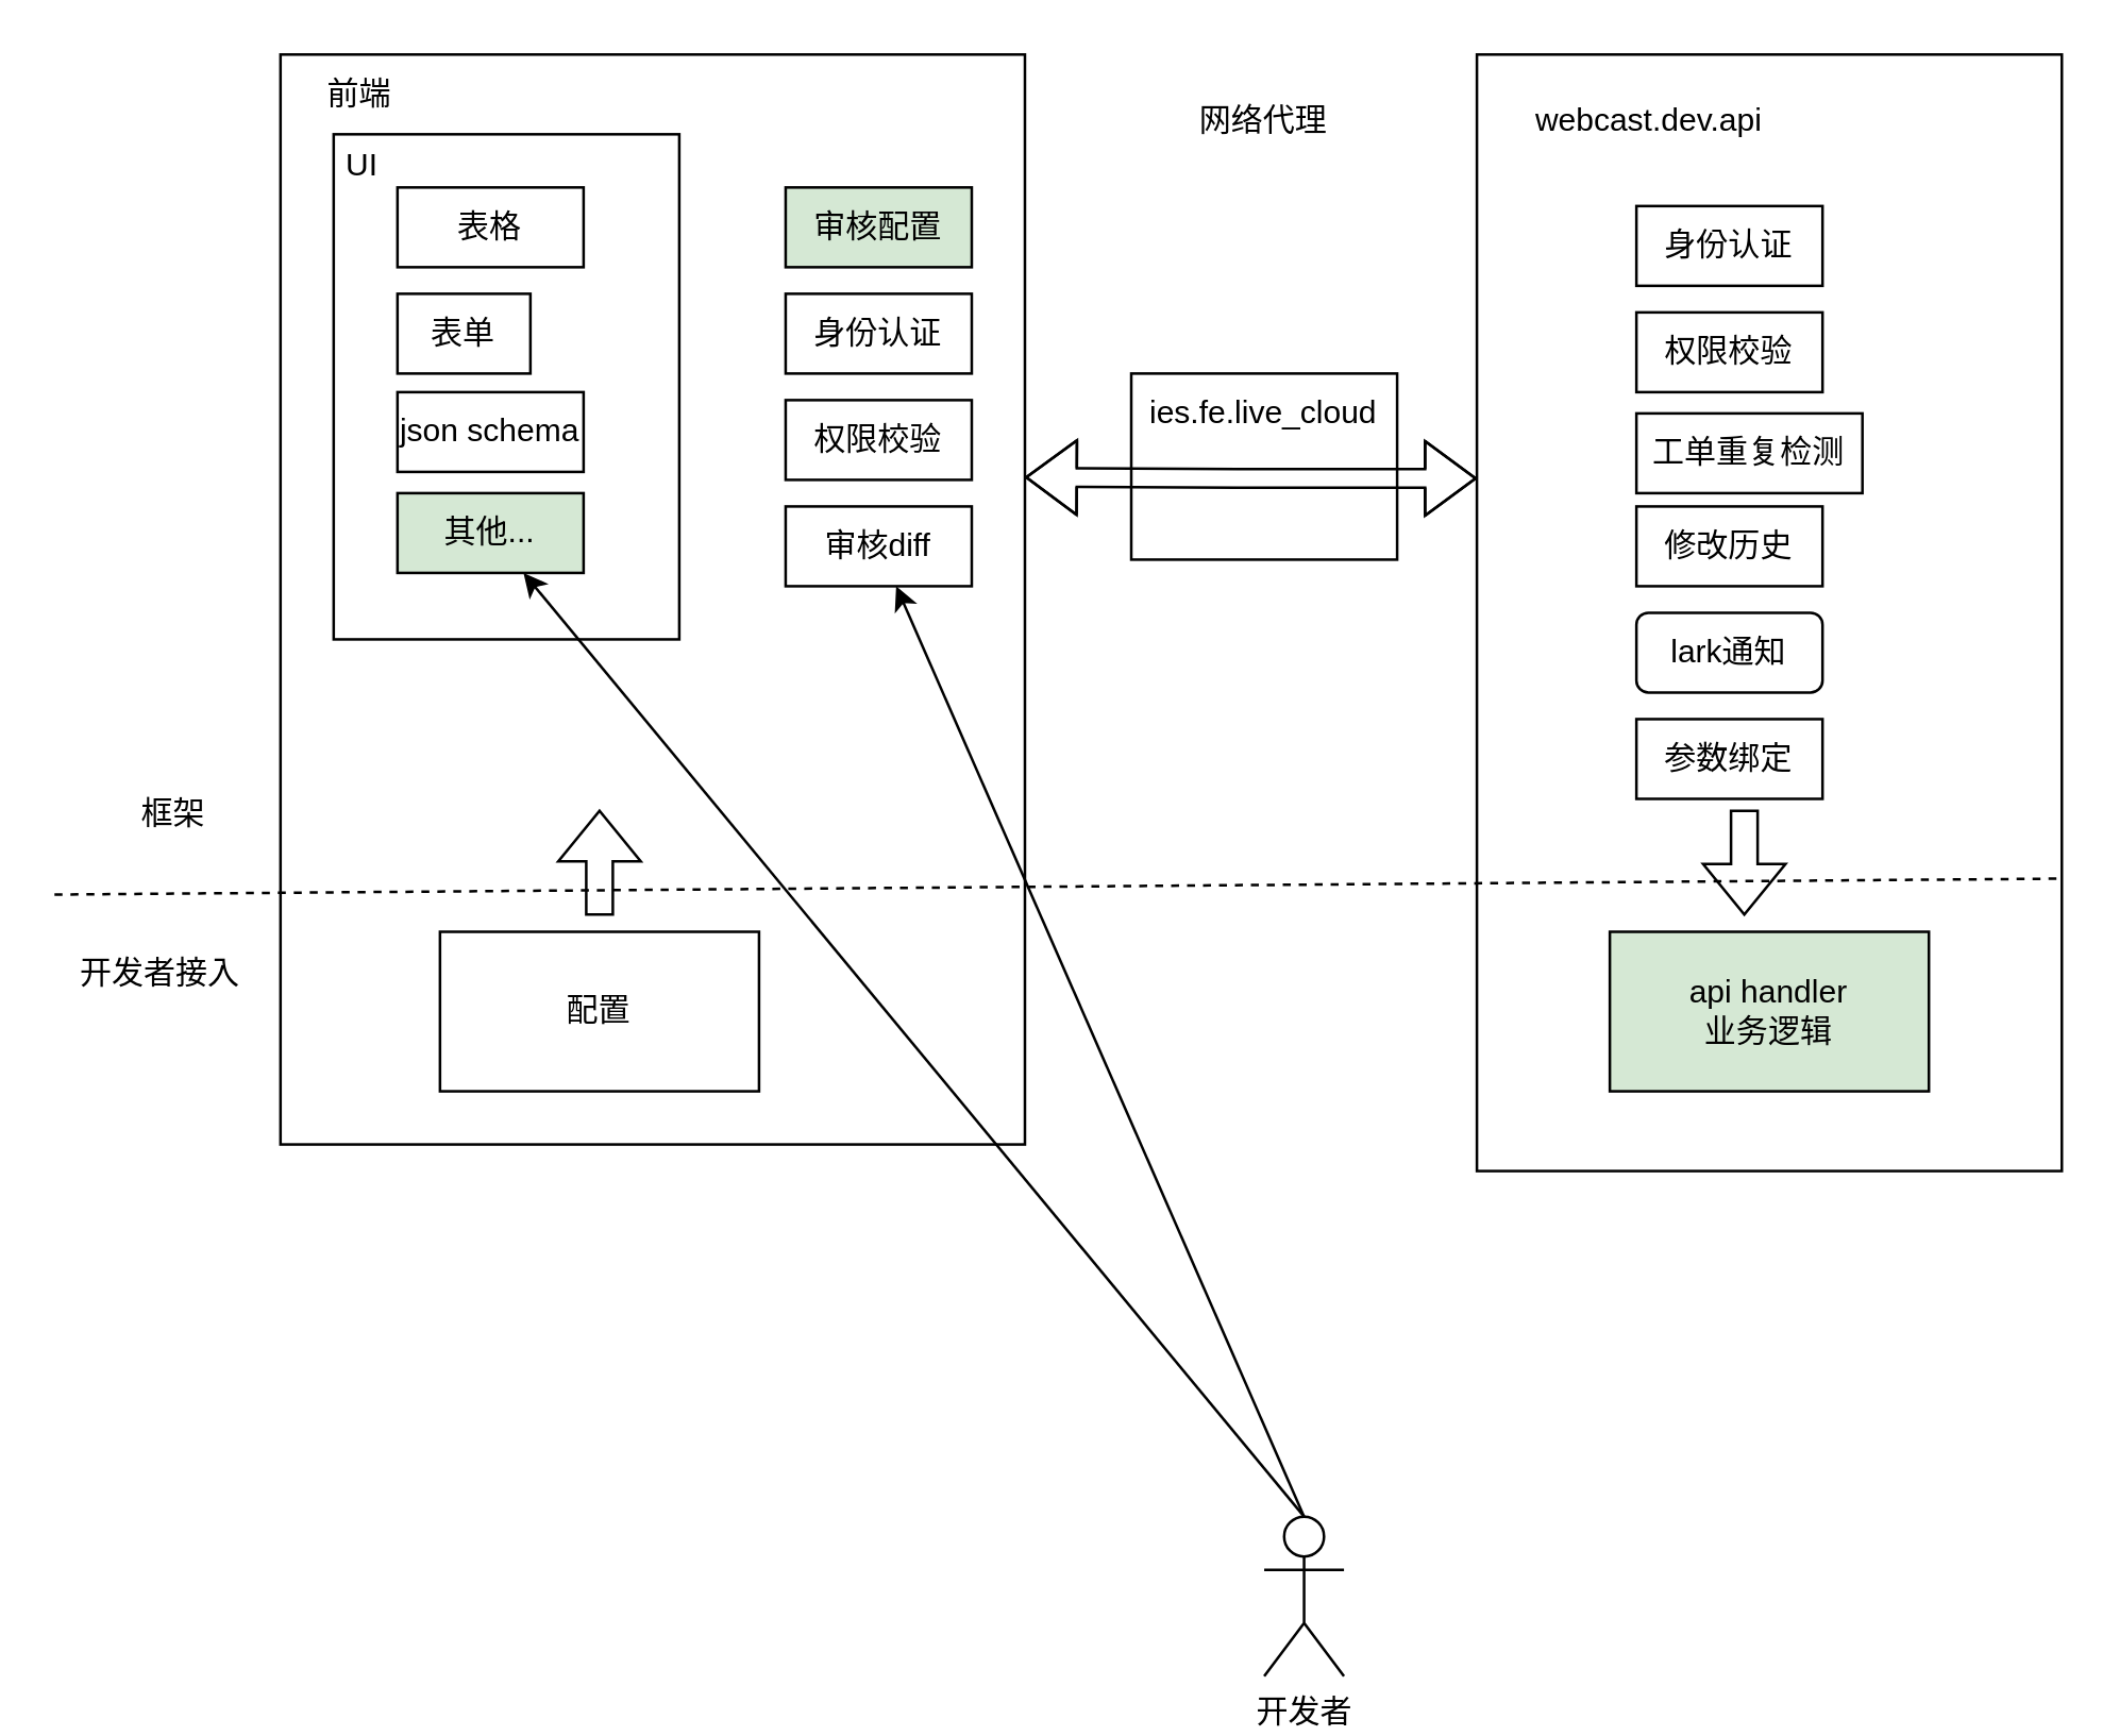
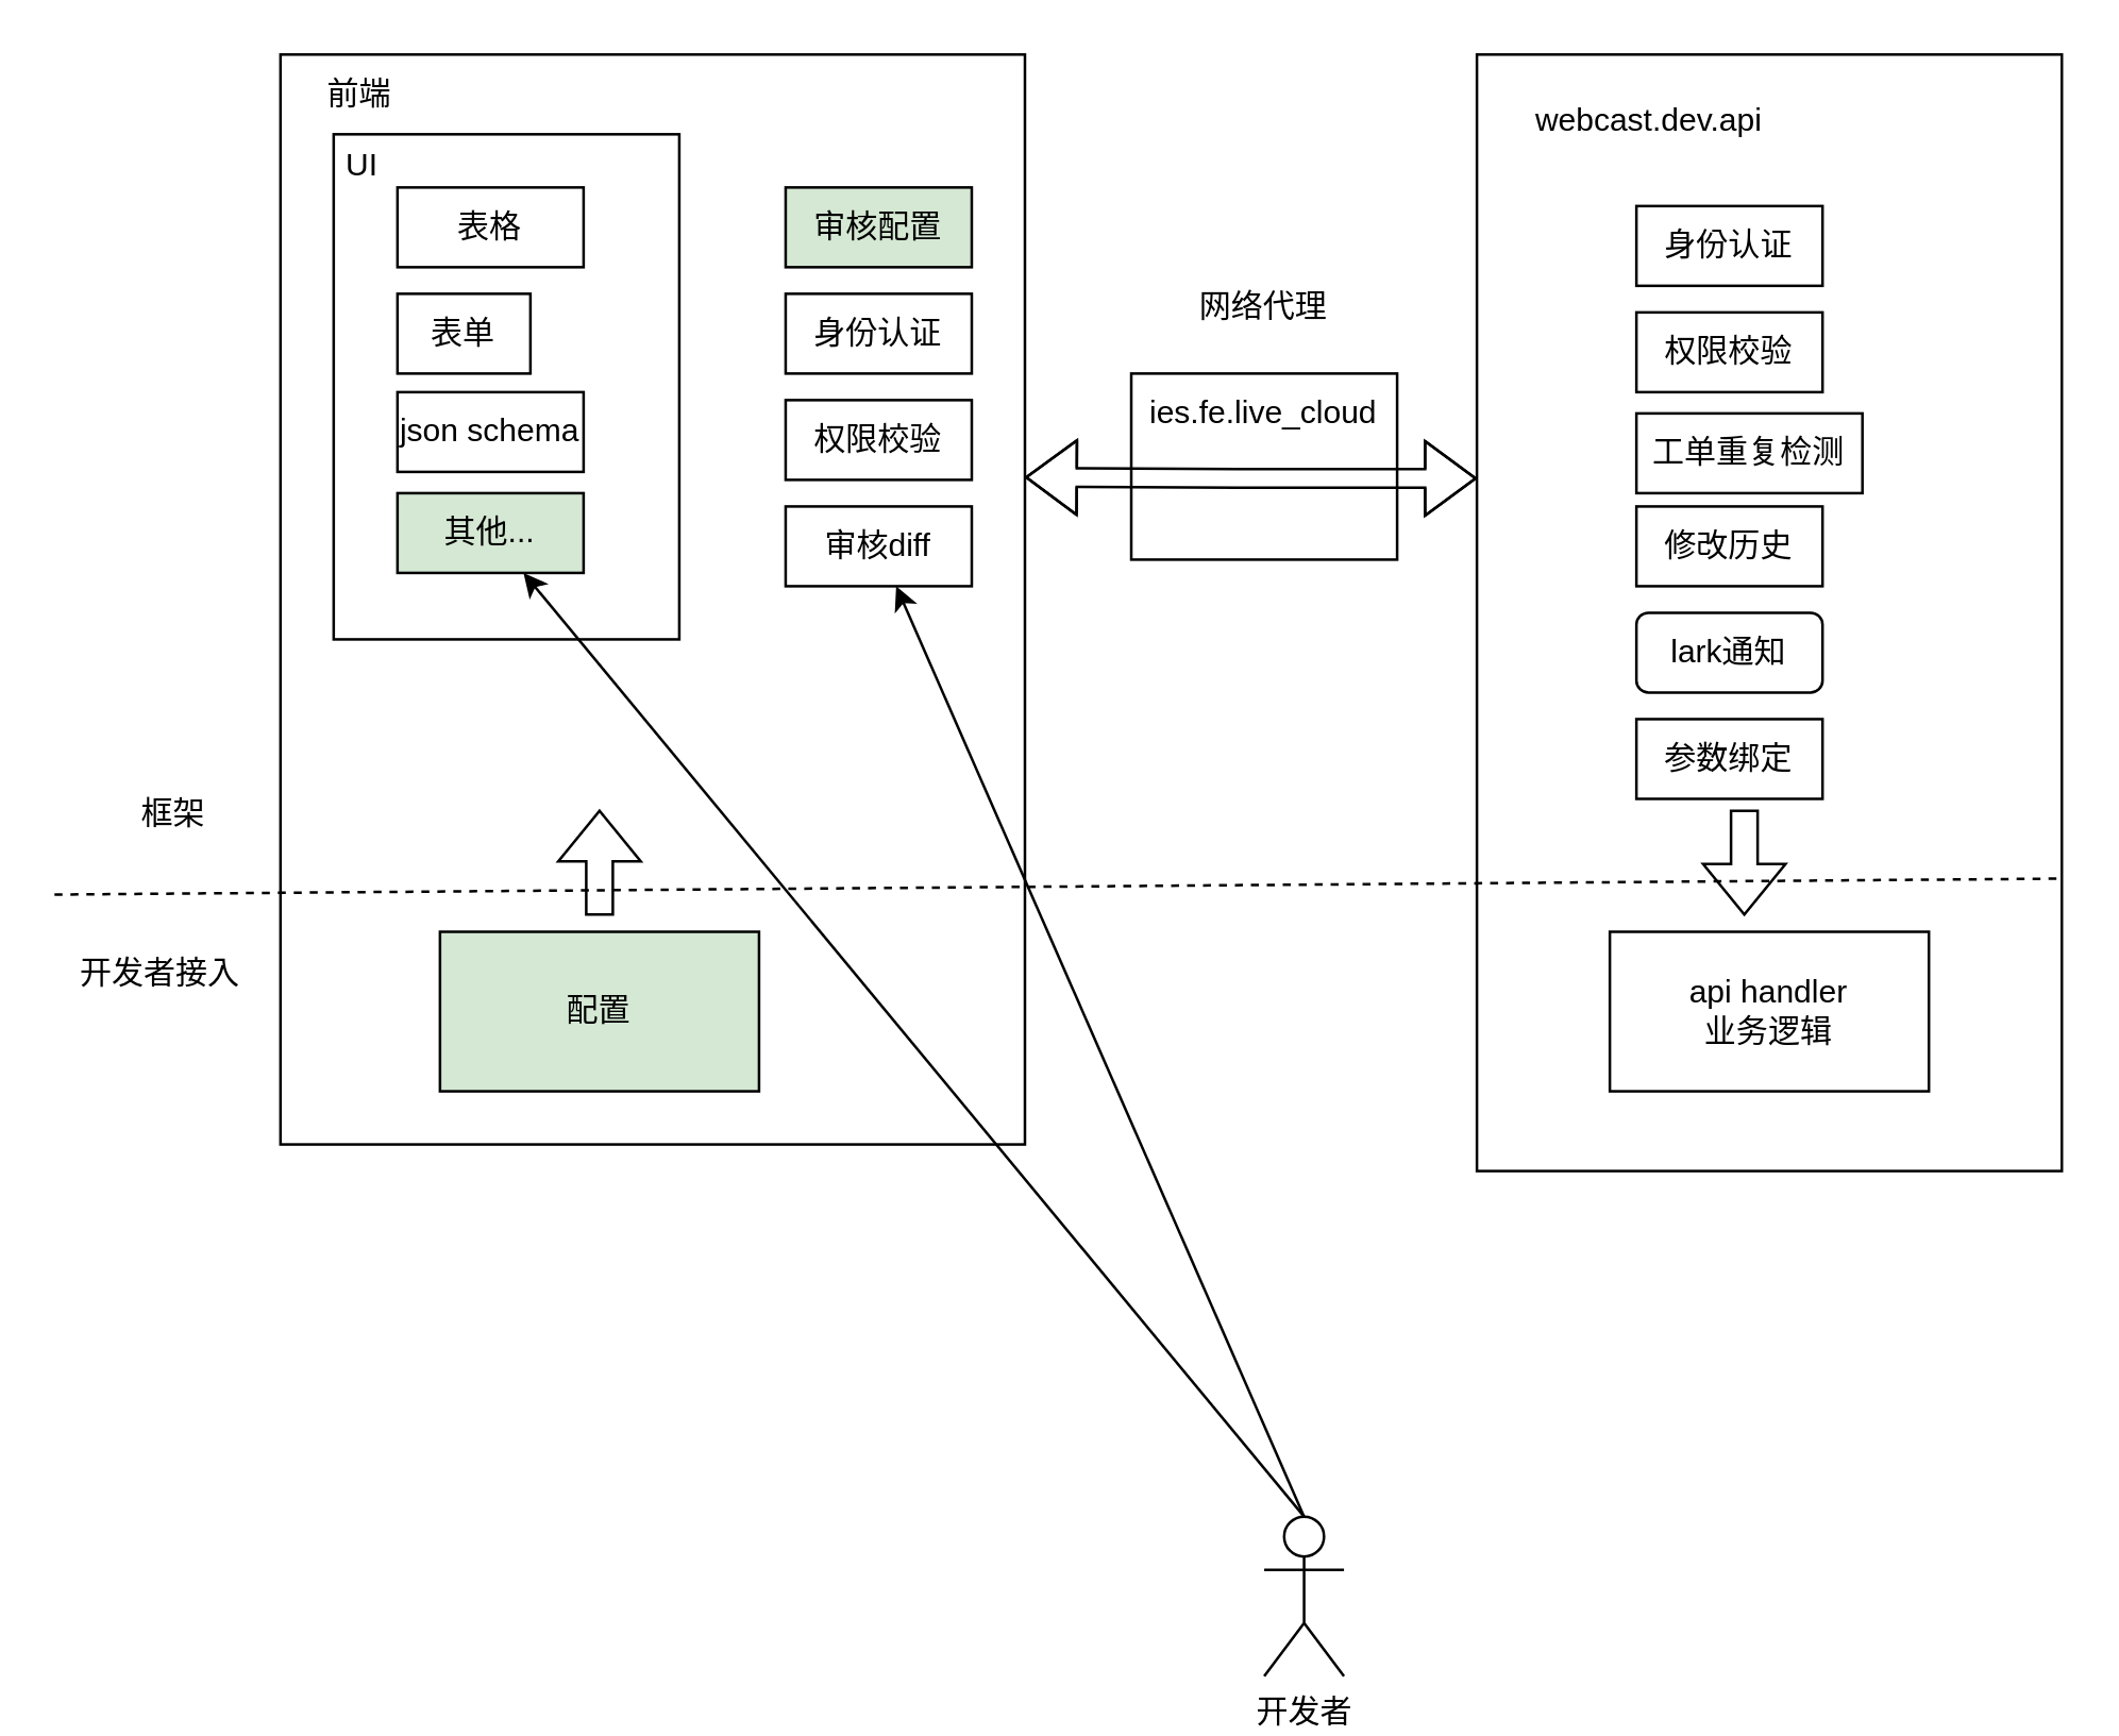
- <mxCell id="29" value="网络代理" style="text;html=1;strokeColor=none;fillColor=none;align=center;verticalAlign=middle;whiteSpace=wrap;rounded=0;" parent="1" vertex="1"><mxGeometry x="445" y="30" width="60" height="30" as="geometry" /></mxCell>
+ <mxCell id="29" value="网络代理" style="text;html=1;strokeColor=none;fillColor=none;align=center;verticalAlign=middle;whiteSpace=wrap;rounded=0;" parent="1" vertex="1"><mxGeometry x="445" y="100" width="60" height="30" as="geometry" /></mxCell>
- <mxCell id="14" value="配置" style="rounded=0;whiteSpace=wrap;html=1;" parent="1" vertex="1"><mxGeometry x="165" y="350" width="120" height="60" as="geometry" /></mxCell>
+ <mxCell id="14" value="配置" style="rounded=0;whiteSpace=wrap;html=1;fillColor=#d5e8d4;" parent="1" vertex="1"><mxGeometry x="165" y="350" width="120" height="60" as="geometry" /></mxCell>
- <mxCell id="15" value="api handler&lt;br&gt;业务逻辑" style="rounded=0;whiteSpace=wrap;html=1;fillColor=#d5e8d4;" parent="1" vertex="1"><mxGeometry x="605" y="350" width="120" height="60" as="geometry" /></mxCell>
+ <mxCell id="15" value="api handler&lt;br&gt;业务逻辑" style="rounded=0;whiteSpace=wrap;html=1;" parent="1" vertex="1"><mxGeometry x="605" y="350" width="120" height="60" as="geometry" /></mxCell>
